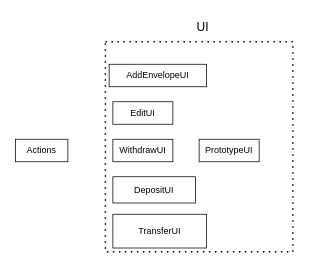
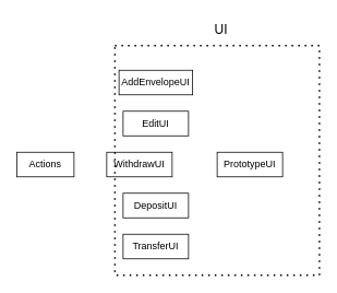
- <mxCell id="4" value="AddEnvelopeUI" style="rounded=0;whiteSpace=wrap;html=1;" vertex="1" parent="1"><mxGeometry x="145" y="85" width="130" height="30" as="geometry" /></mxCell>
+ <mxCell id="4" value="AddEnvelopeUI" style="rounded=0;whiteSpace=wrap;html=1;" vertex="1" parent="1"><mxGeometry x="145" y="85" width="90" height="30" as="geometry" /></mxCell>
- <mxCell id="6" value="WithdrawUI" style="rounded=0;whiteSpace=wrap;html=1;" vertex="1" parent="1"><mxGeometry x="150" y="185" width="80" height="30" as="geometry" /></mxCell>
+ <mxCell id="6" value="WithdrawUI" style="rounded=0;whiteSpace=wrap;html=1;" vertex="1" parent="1"><mxGeometry x="130" y="185" width="80" height="30" as="geometry" /></mxCell>
- <mxCell id="5" value="DepositUI" style="rounded=0;whiteSpace=wrap;html=1;" vertex="1" parent="1"><mxGeometry x="150" y="235" width="110" height="35" as="geometry" /></mxCell>
+ <mxCell id="5" value="DepositUI" style="rounded=0;whiteSpace=wrap;html=1;" vertex="1" parent="1"><mxGeometry x="150" y="235" width="80" height="30" as="geometry" /></mxCell>
- <mxCell id="7" value="TransferUI" style="rounded=0;whiteSpace=wrap;html=1;" vertex="1" parent="1"><mxGeometry x="150" y="285" width="125" height="45" as="geometry" /></mxCell>
+ <mxCell id="7" value="TransferUI" style="rounded=0;whiteSpace=wrap;html=1;" vertex="1" parent="1"><mxGeometry x="150" y="285" width="80" height="30" as="geometry" /></mxCell>
